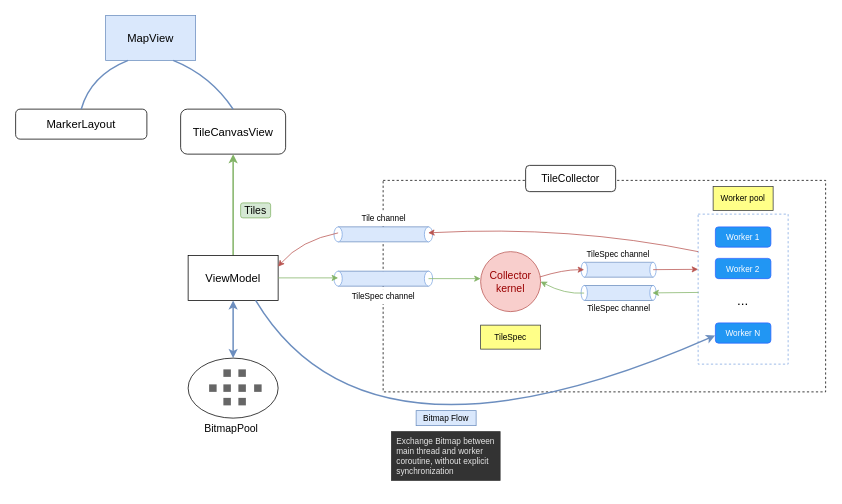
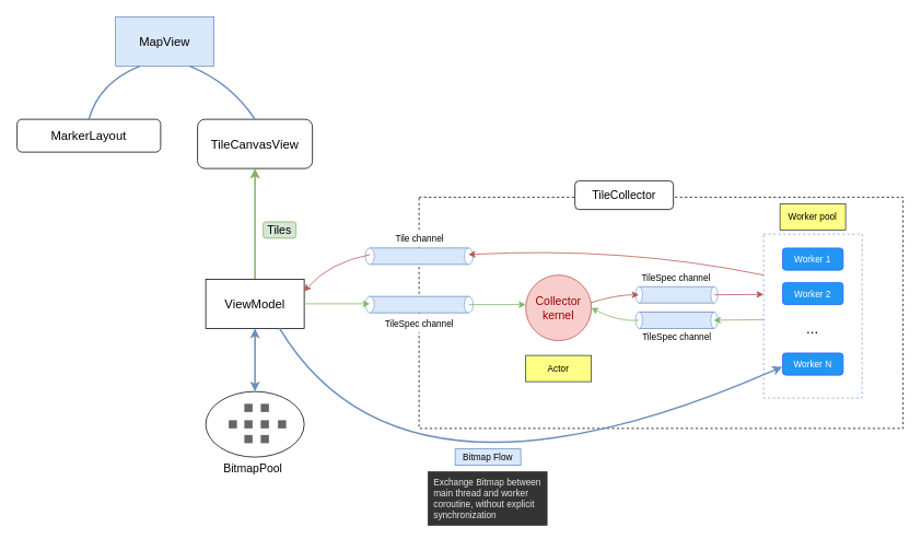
- <mxCell id="34" value="TileSpec" style="rounded=0;whiteSpace=wrap;html=1;strokeColor=#36393d;fillColor=#ffff88;fontSize=11;" parent="1" vertex="1"><mxGeometry x="640" y="433" width="80" height="32" as="geometry" /></mxCell>
+ <mxCell id="34" value="Actor" style="rounded=0;whiteSpace=wrap;html=1;strokeColor=#36393d;fillColor=#ffff88;fontSize=11;" parent="1" vertex="1"><mxGeometry x="640" y="433" width="80" height="32" as="geometry" /></mxCell>
